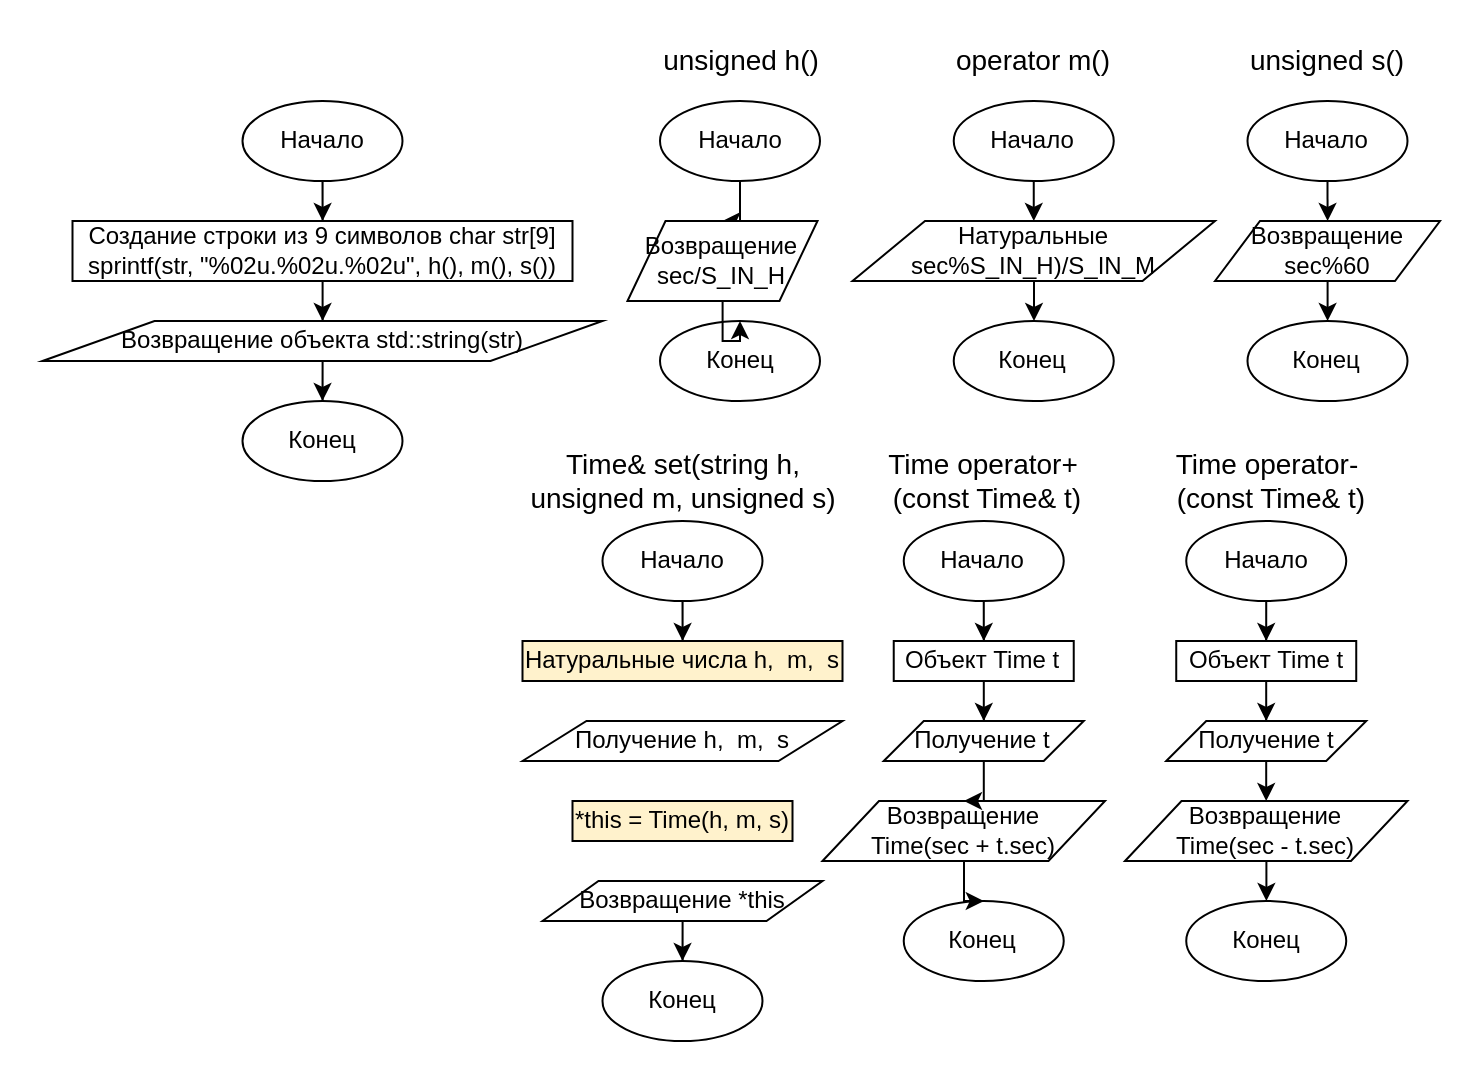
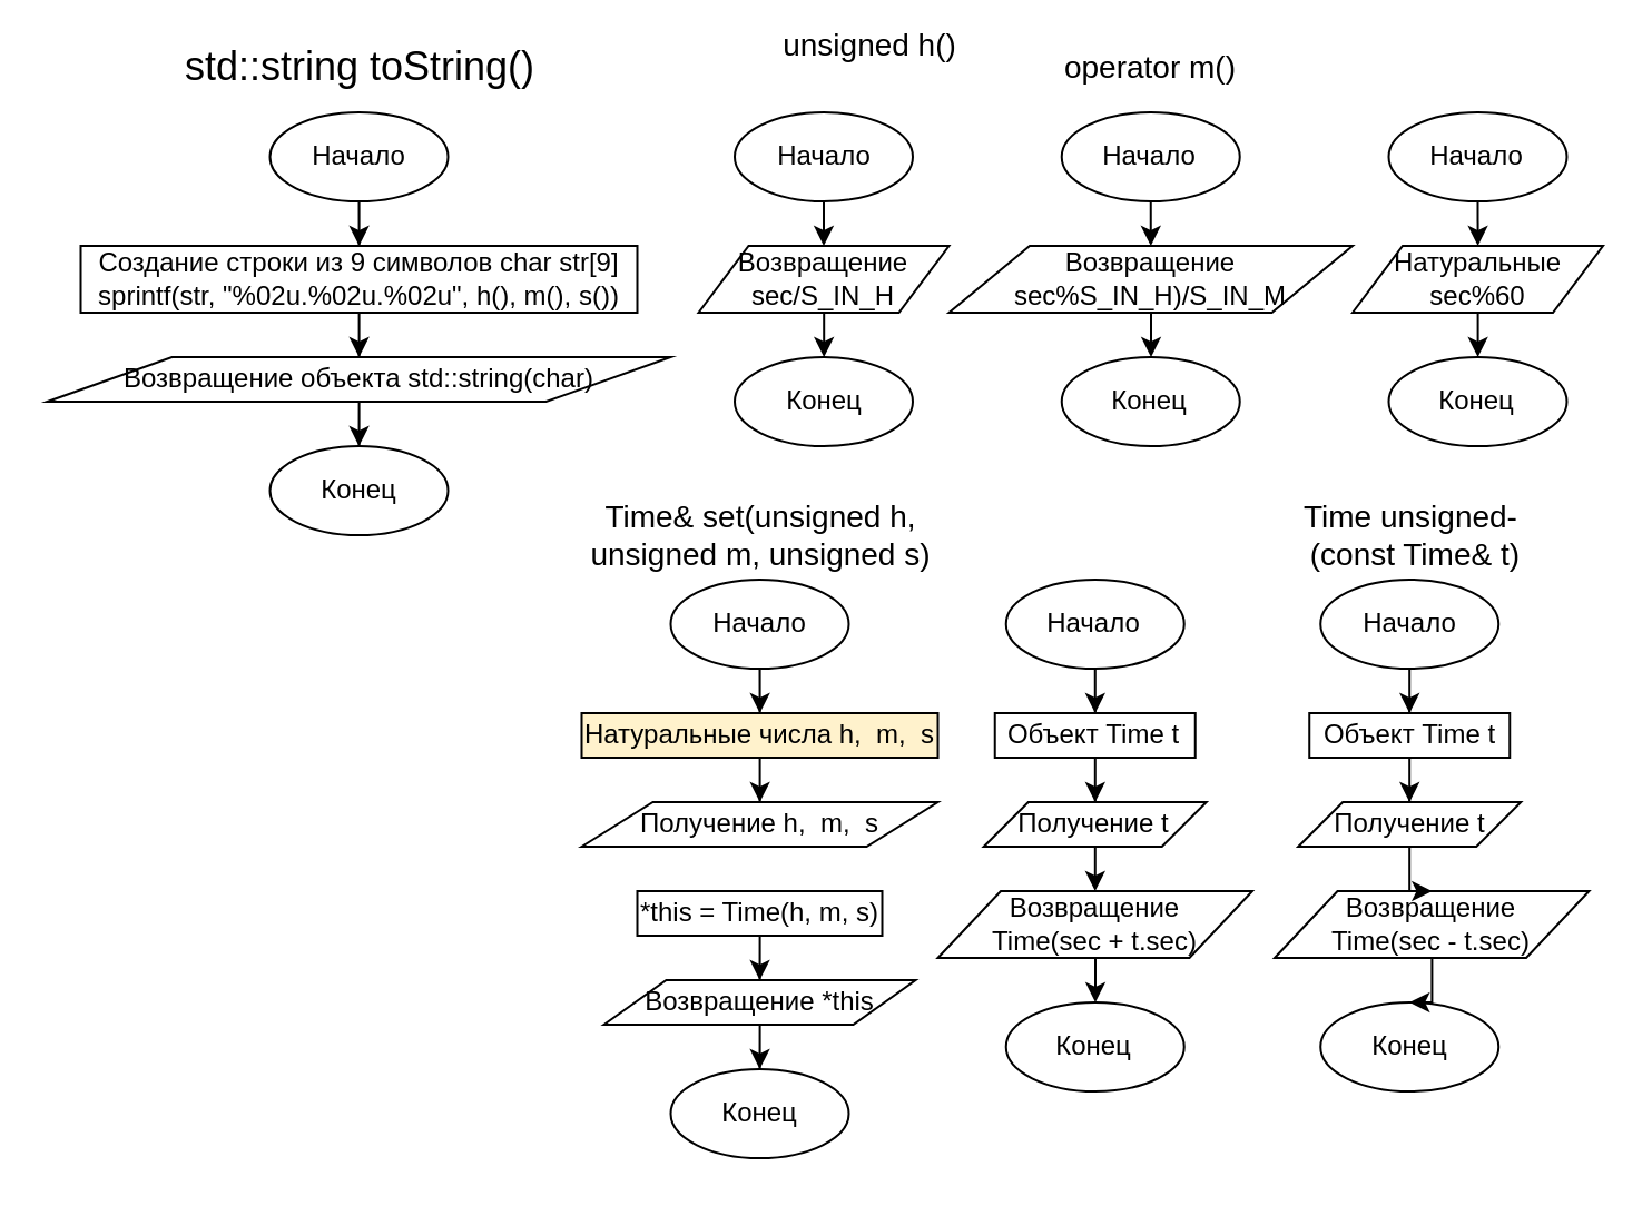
+ <mxCell id="4" value="&lt;font style=&quot;font-size: 18px&quot;&gt;std::string toString()&lt;/font&gt;" style="text;html=1;align=center;verticalAlign=middle;resizable=0;points=[];autosize=1;" vertex="1" parent="1"><mxGeometry x="75.75" y="20" width="170" height="20" as="geometry" /></mxCell>
- <mxCell id="23" value="&lt;font style=&quot;font-size: 14px&quot;&gt;unsigned h()&lt;/font&gt;" style="text;html=1;align=center;verticalAlign=middle;resizable=0;points=[];autosize=1;" vertex="1" parent="1"><mxGeometry x="324.5" y="20" width="90" height="20" as="geometry" /></mxCell>
+ <mxCell id="23" value="&lt;font style=&quot;font-size: 14px&quot;&gt;unsigned h()&lt;/font&gt;" style="text;html=1;align=center;verticalAlign=middle;resizable=0;points=[];autosize=1;" vertex="1" parent="1"><mxGeometry x="344.5" y="10" width="90" height="20" as="geometry" /></mxCell>
- <mxCell id="35" value="&lt;font style=&quot;font-size: 14px&quot;&gt;unsigned s()&lt;/font&gt;" style="text;html=1;align=center;verticalAlign=middle;resizable=0;points=[];autosize=1;" vertex="1" parent="1"><mxGeometry x="618.25" y="20" width="90" height="20" as="geometry" /></mxCell>
- <mxCell id="32" value="Натуральные &lt;br&gt;sec%S_IN_H)/S_IN_M" style="shape=parallelogram;perimeter=parallelogramPerimeter;whiteSpace=wrap;html=1;" vertex="1" parent="1"><mxGeometry x="425.75" y="110" width="181.25" height="30" as="geometry" /></mxCell>
+ <mxCell id="32" value="Возвращение &lt;br&gt;sec%S_IN_H)/S_IN_M" style="shape=parallelogram;perimeter=parallelogramPerimeter;whiteSpace=wrap;html=1;" vertex="1" parent="1"><mxGeometry x="425.75" y="110" width="181.25" height="30" as="geometry" /></mxCell>
- <mxCell id="38" value="Возвращение &lt;br&gt;sec%60" style="shape=parallelogram;perimeter=parallelogramPerimeter;whiteSpace=wrap;html=1;" vertex="1" parent="1"><mxGeometry x="607" y="110" width="112.5" height="30" as="geometry" /></mxCell>
+ <mxCell id="38" value="Натуральные &lt;br&gt;sec%60" style="shape=parallelogram;perimeter=parallelogramPerimeter;whiteSpace=wrap;html=1;" vertex="1" parent="1"><mxGeometry x="607" y="110" width="112.5" height="30" as="geometry" /></mxCell>
- <mxCell id="26" value="Возвращение &lt;br&gt;sec/S_IN_H" style="shape=parallelogram;perimeter=parallelogramPerimeter;whiteSpace=wrap;html=1;" vertex="1" parent="1"><mxGeometry x="313.25" y="110" width="95" height="40" as="geometry" /></mxCell>
+ <mxCell id="26" value="Возвращение &lt;br&gt;sec/S_IN_H" style="shape=parallelogram;perimeter=parallelogramPerimeter;whiteSpace=wrap;html=1;" vertex="1" parent="1"><mxGeometry x="313.25" y="110" width="112.5" height="30" as="geometry" /></mxCell>
- <mxCell id="8" value="Возвращение объекта&amp;nbsp;std::string(str)" style="shape=parallelogram;perimeter=parallelogramPerimeter;whiteSpace=wrap;html=1;" vertex="1" parent="1"><mxGeometry x="20.75" y="160" width="280" height="20" as="geometry" /></mxCell>
+ <mxCell id="8" value="Возвращение объекта&amp;nbsp;std::string(char)" style="shape=parallelogram;perimeter=parallelogramPerimeter;whiteSpace=wrap;html=1;" vertex="1" parent="1"><mxGeometry x="20.75" y="160" width="280" height="20" as="geometry" /></mxCell>
- <mxCell id="12" value="&lt;font style=&quot;font-size: 14px&quot;&gt;Time&amp;amp; set(string h, &lt;br&gt;unsigned m, unsigned s)&lt;/font&gt;" style="text;html=1;align=center;verticalAlign=middle;resizable=0;points=[];autosize=1;" vertex="1" parent="1"><mxGeometry x="255.75" y="220" width="170" height="40" as="geometry" /></mxCell>
+ <mxCell id="12" value="&lt;font style=&quot;font-size: 14px&quot;&gt;Time&amp;amp; set(unsigned h, &lt;br&gt;unsigned m, unsigned s)&lt;/font&gt;" style="text;html=1;align=center;verticalAlign=middle;resizable=0;points=[];autosize=1;" vertex="1" parent="1"><mxGeometry x="255.75" y="220" width="170" height="40" as="geometry" /></mxCell>
- <mxCell id="41" value="&lt;font style=&quot;font-size: 14px&quot;&gt;Time operator+&lt;br&gt;&amp;nbsp;(const Time&amp;amp; t)&lt;/font&gt;" style="text;html=1;align=center;verticalAlign=middle;resizable=0;points=[];autosize=1;" vertex="1" parent="1"><mxGeometry x="436.37" y="220" width="110" height="40" as="geometry" /></mxCell>
- <mxCell id="51" value="&lt;font style=&quot;font-size: 14px&quot;&gt;Time operator-&lt;br&gt;&amp;nbsp;(const Time&amp;amp; t)&lt;/font&gt;" style="text;html=1;align=center;verticalAlign=middle;resizable=0;points=[];autosize=1;" vertex="1" parent="1"><mxGeometry x="577.62" y="220" width="110" height="40" as="geometry" /></mxCell>
+ <mxCell id="51" value="&lt;font style=&quot;font-size: 14px&quot;&gt;Time unsigned-&lt;br&gt;&amp;nbsp;(const Time&amp;amp; t)&lt;/font&gt;" style="text;html=1;align=center;verticalAlign=middle;resizable=0;points=[];autosize=1;" vertex="1" parent="1"><mxGeometry x="577.62" y="220" width="110" height="40" as="geometry" /></mxCell>
+ <mxCell id="13" style="edgeStyle=orthogonalEdgeStyle;rounded=0;orthogonalLoop=1;jettySize=auto;html=1;" edge="1" parent="1" source="14" target="15"><mxGeometry relative="1" as="geometry" /></mxCell>
- <mxCell id="18" value="*this = Time(h, m, s)" style="rounded=0;whiteSpace=wrap;html=1;fillColor=#fff2cc;" vertex="1" parent="1"><mxGeometry x="285.75" y="400" width="110" height="20" as="geometry" /></mxCell>
+ <mxCell id="18" value="*this = Time(h, m, s)" style="rounded=0;whiteSpace=wrap;html=1;" vertex="1" parent="1"><mxGeometry x="285.75" y="400" width="110" height="20" as="geometry" /></mxCell>
- <mxCell id="44" value="Возвращение &lt;br&gt;Time(sec + t.sec)" style="shape=parallelogram;perimeter=parallelogramPerimeter;whiteSpace=wrap;html=1;" vertex="1" parent="1"><mxGeometry x="410.75" y="400" width="141.25" height="30" as="geometry" /></mxCell>
+ <mxCell id="44" value="Возвращение &lt;br&gt;Time(sec + t.sec)" style="shape=parallelogram;perimeter=parallelogramPerimeter;whiteSpace=wrap;html=1;" vertex="1" parent="1"><mxGeometry x="420.75" y="400" width="141.25" height="30" as="geometry" /></mxCell>
- <mxCell id="54" value="Возвращение &lt;br&gt;Time(sec - t.sec)" style="shape=parallelogram;perimeter=parallelogramPerimeter;whiteSpace=wrap;html=1;" vertex="1" parent="1"><mxGeometry x="562" y="400" width="141.25" height="30" as="geometry" /></mxCell>
+ <mxCell id="54" value="Возвращение &lt;br&gt;Time(sec - t.sec)" style="shape=parallelogram;perimeter=parallelogramPerimeter;whiteSpace=wrap;html=1;" vertex="1" parent="1"><mxGeometry x="572" y="400" width="141.25" height="30" as="geometry" /></mxCell>
+ <mxCell id="17" style="edgeStyle=orthogonalEdgeStyle;rounded=0;orthogonalLoop=1;jettySize=auto;html=1;entryX=0.5;entryY=0;entryDx=0;entryDy=0;" edge="1" parent="1" source="18" target="20"><mxGeometry relative="1" as="geometry" /></mxCell>
